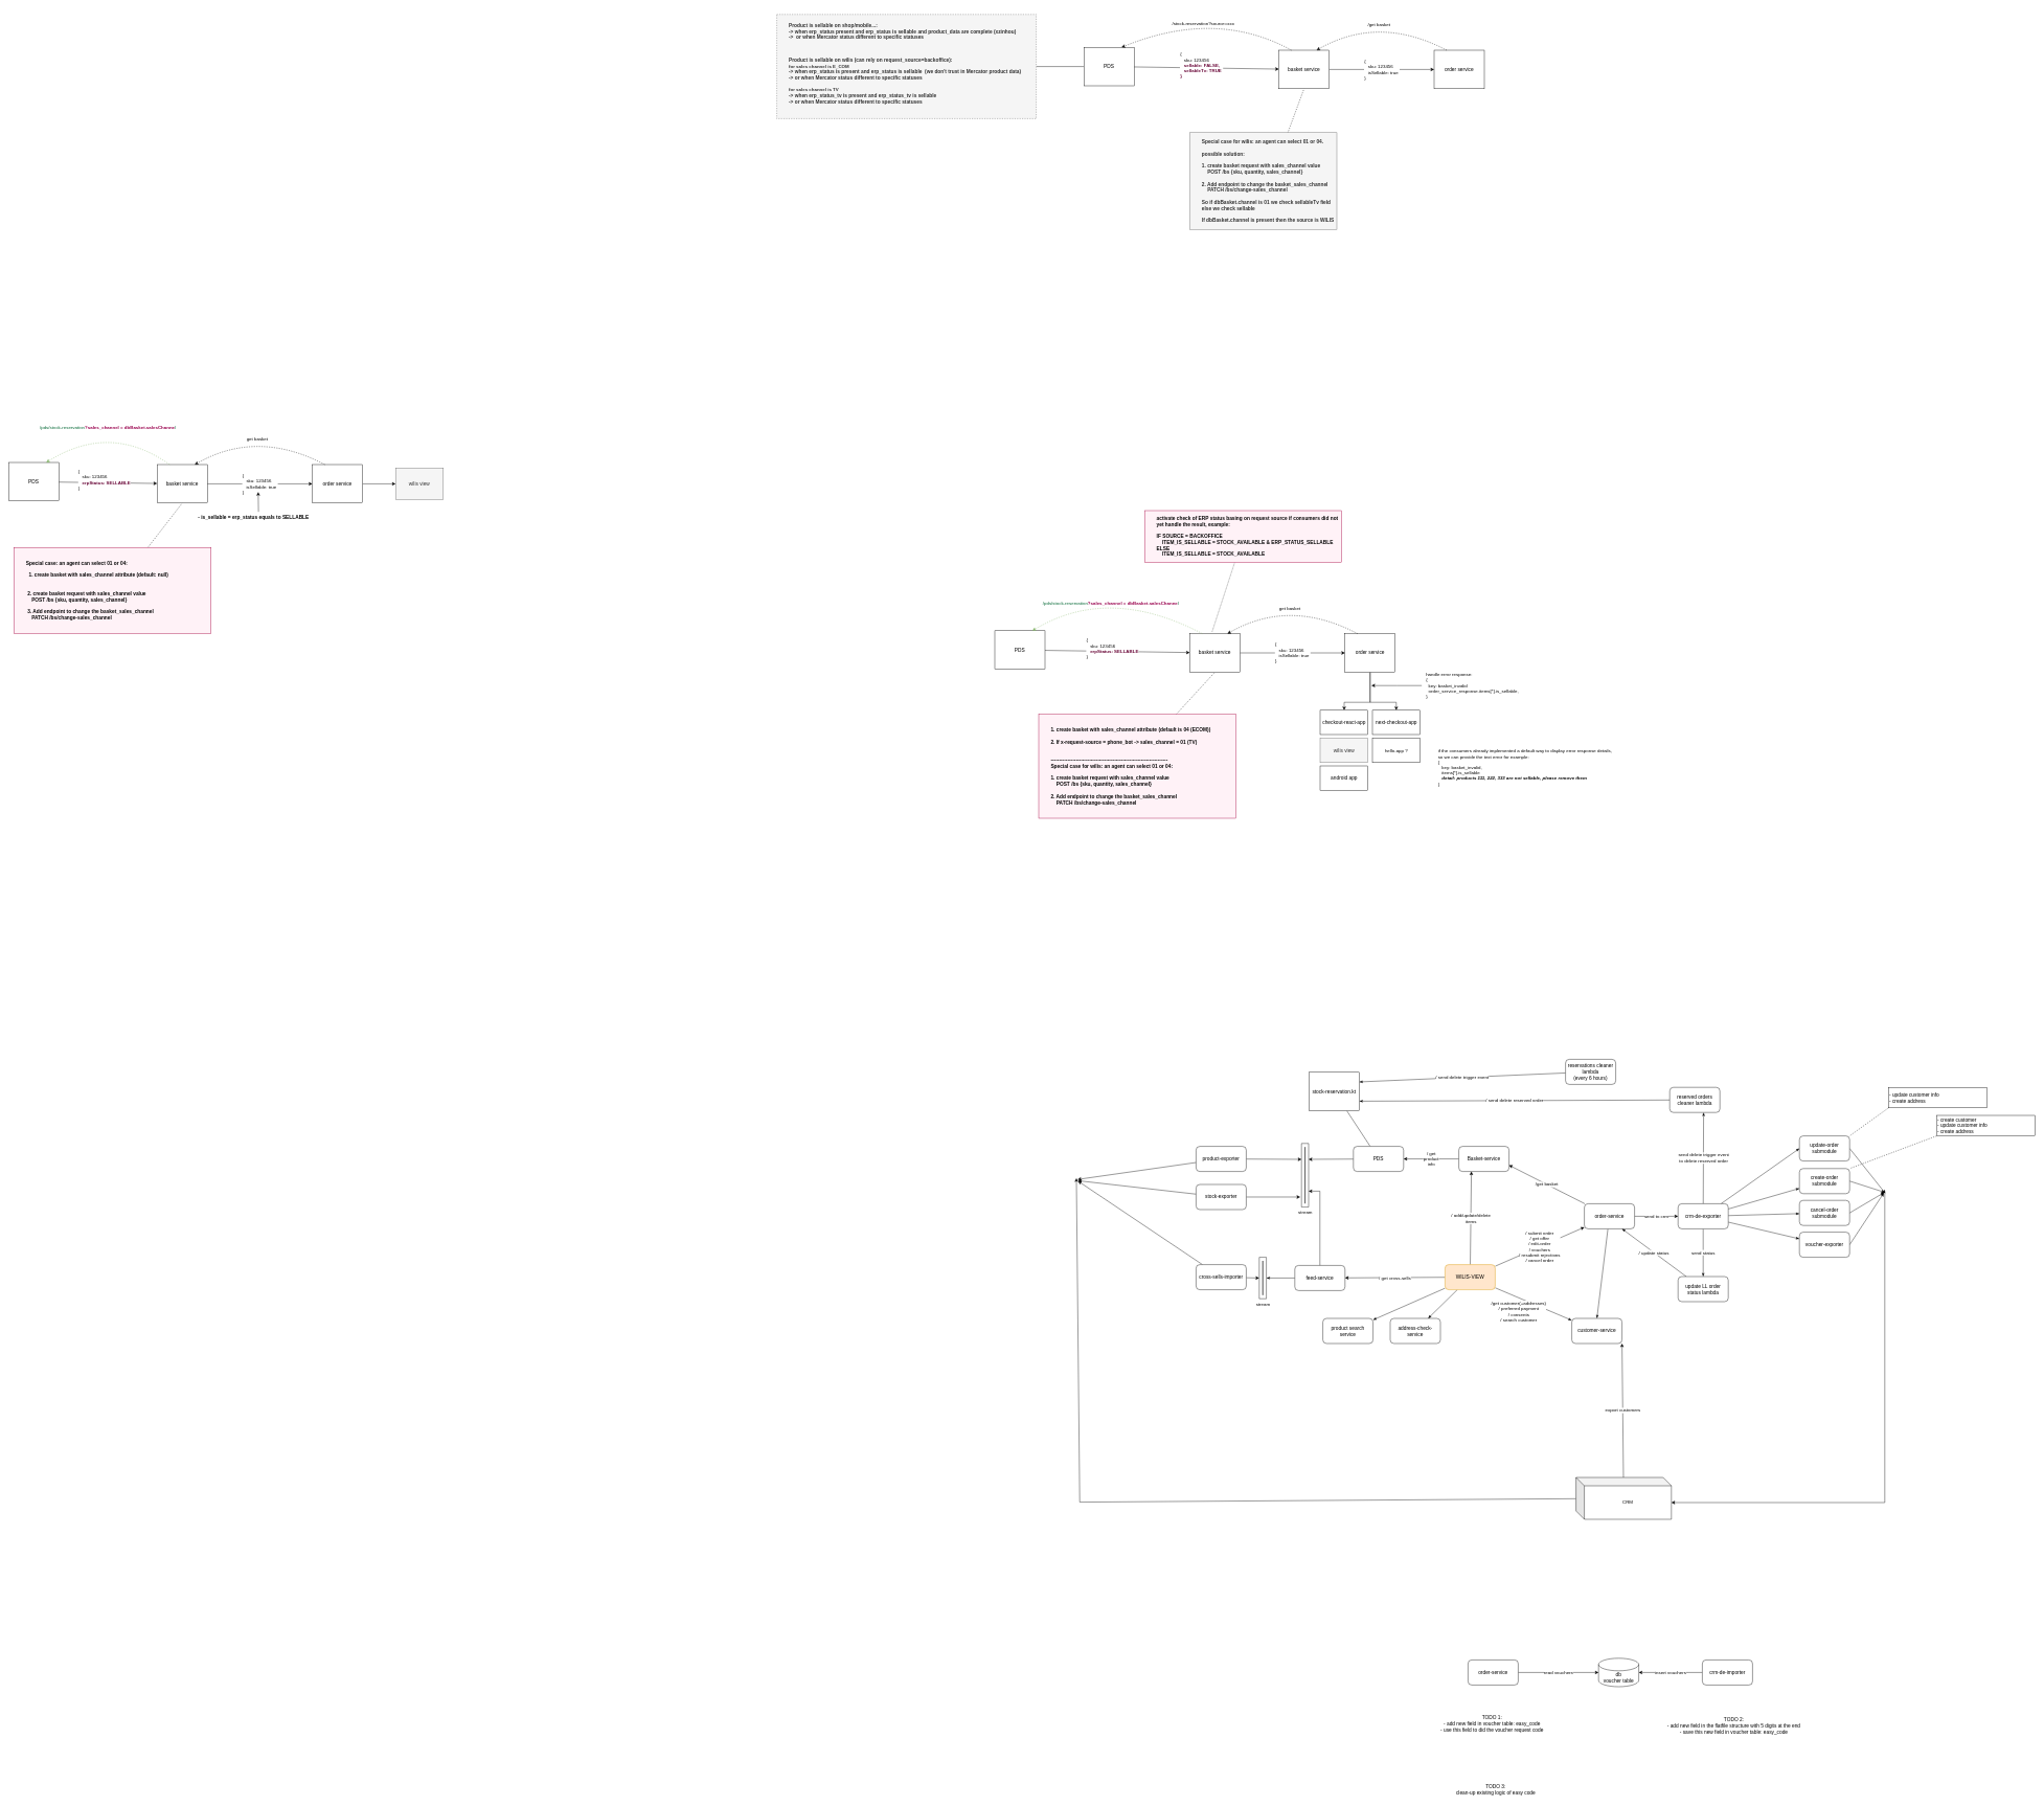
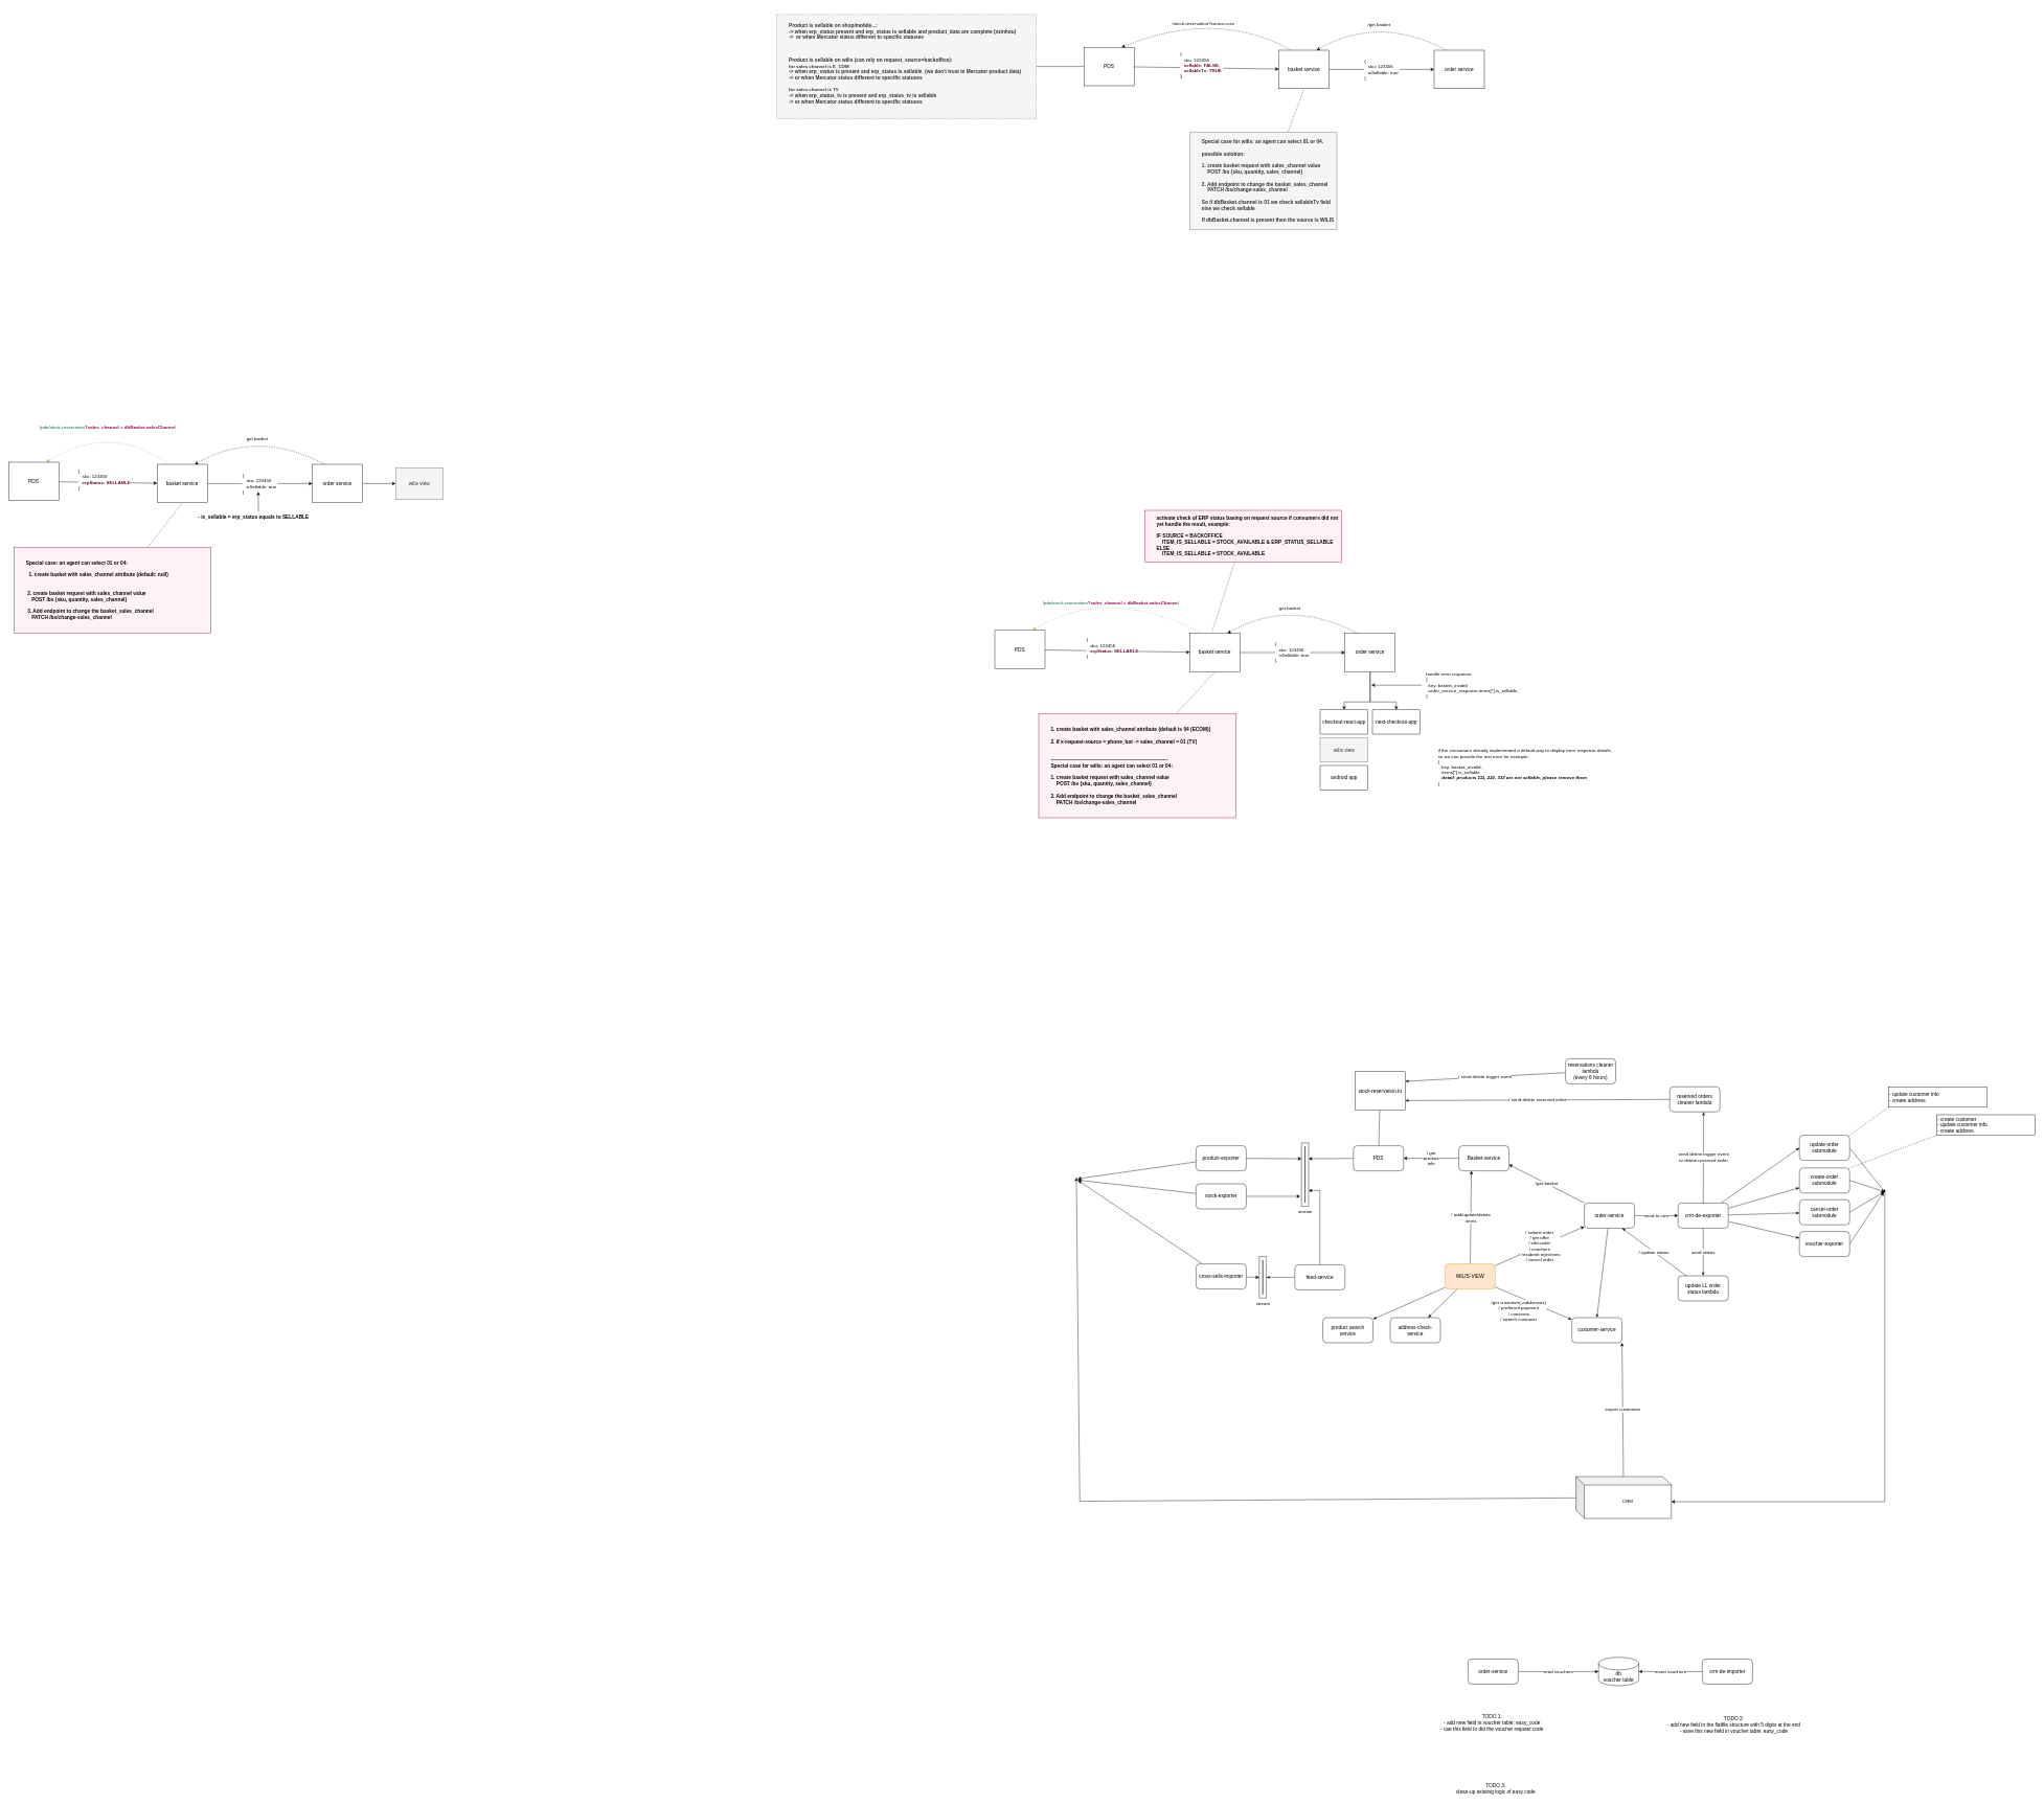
- <mxCell id="89" value="hello-app ?" style="rounded=0;whiteSpace=wrap;html=1;fontFamily=Helvetica;fontSize=11;fontColor=default;" parent="1" vertex="1"><mxGeometry x="3279.5" y="1763" width="114" height="58" as="geometry" /></mxCell>
- <mxCell id="51" value="&lt;span style=&quot;color: rgb(0 , 0 , 0) ; font-family: &amp;#34;helvetica&amp;#34; ; font-size: 12px ; font-style: normal ; font-weight: 400 ; letter-spacing: normal ; text-align: center ; text-indent: 0px ; text-transform: none ; word-spacing: 0px ; background-color: rgb(255 , 255 , 255) ; display: inline ; float: none&quot;&gt;stock-reservation.kt&lt;/span&gt;" style="rounded=0;whiteSpace=wrap;html=1;fontFamily=Helvetica;fontSize=11;fontColor=default;" parent="1" vertex="1"><mxGeometry x="3128" y="2561" width="120" height="92" as="geometry" /></mxCell>
+ <mxCell id="51" value="&lt;span style=&quot;color: rgb(0 , 0 , 0) ; font-family: &amp;#34;helvetica&amp;#34; ; font-size: 12px ; font-style: normal ; font-weight: 400 ; letter-spacing: normal ; text-align: center ; text-indent: 0px ; text-transform: none ; word-spacing: 0px ; background-color: rgb(255 , 255 , 255) ; display: inline ; float: none&quot;&gt;stock-reservation.kt&lt;/span&gt;" style="rounded=0;whiteSpace=wrap;html=1;fontFamily=Helvetica;fontSize=11;fontColor=default;" parent="1" vertex="1"><mxGeometry x="3238" y="2561" width="120" height="92" as="geometry" /></mxCell>
- <mxCell id="14" value="/ get cross-sells" style="rounded=0;orthogonalLoop=1;jettySize=auto;html=1;shadow=0;sketch=0;" parent="1" source="20" target="23" edge="1"><mxGeometry relative="1" as="geometry" /></mxCell>
